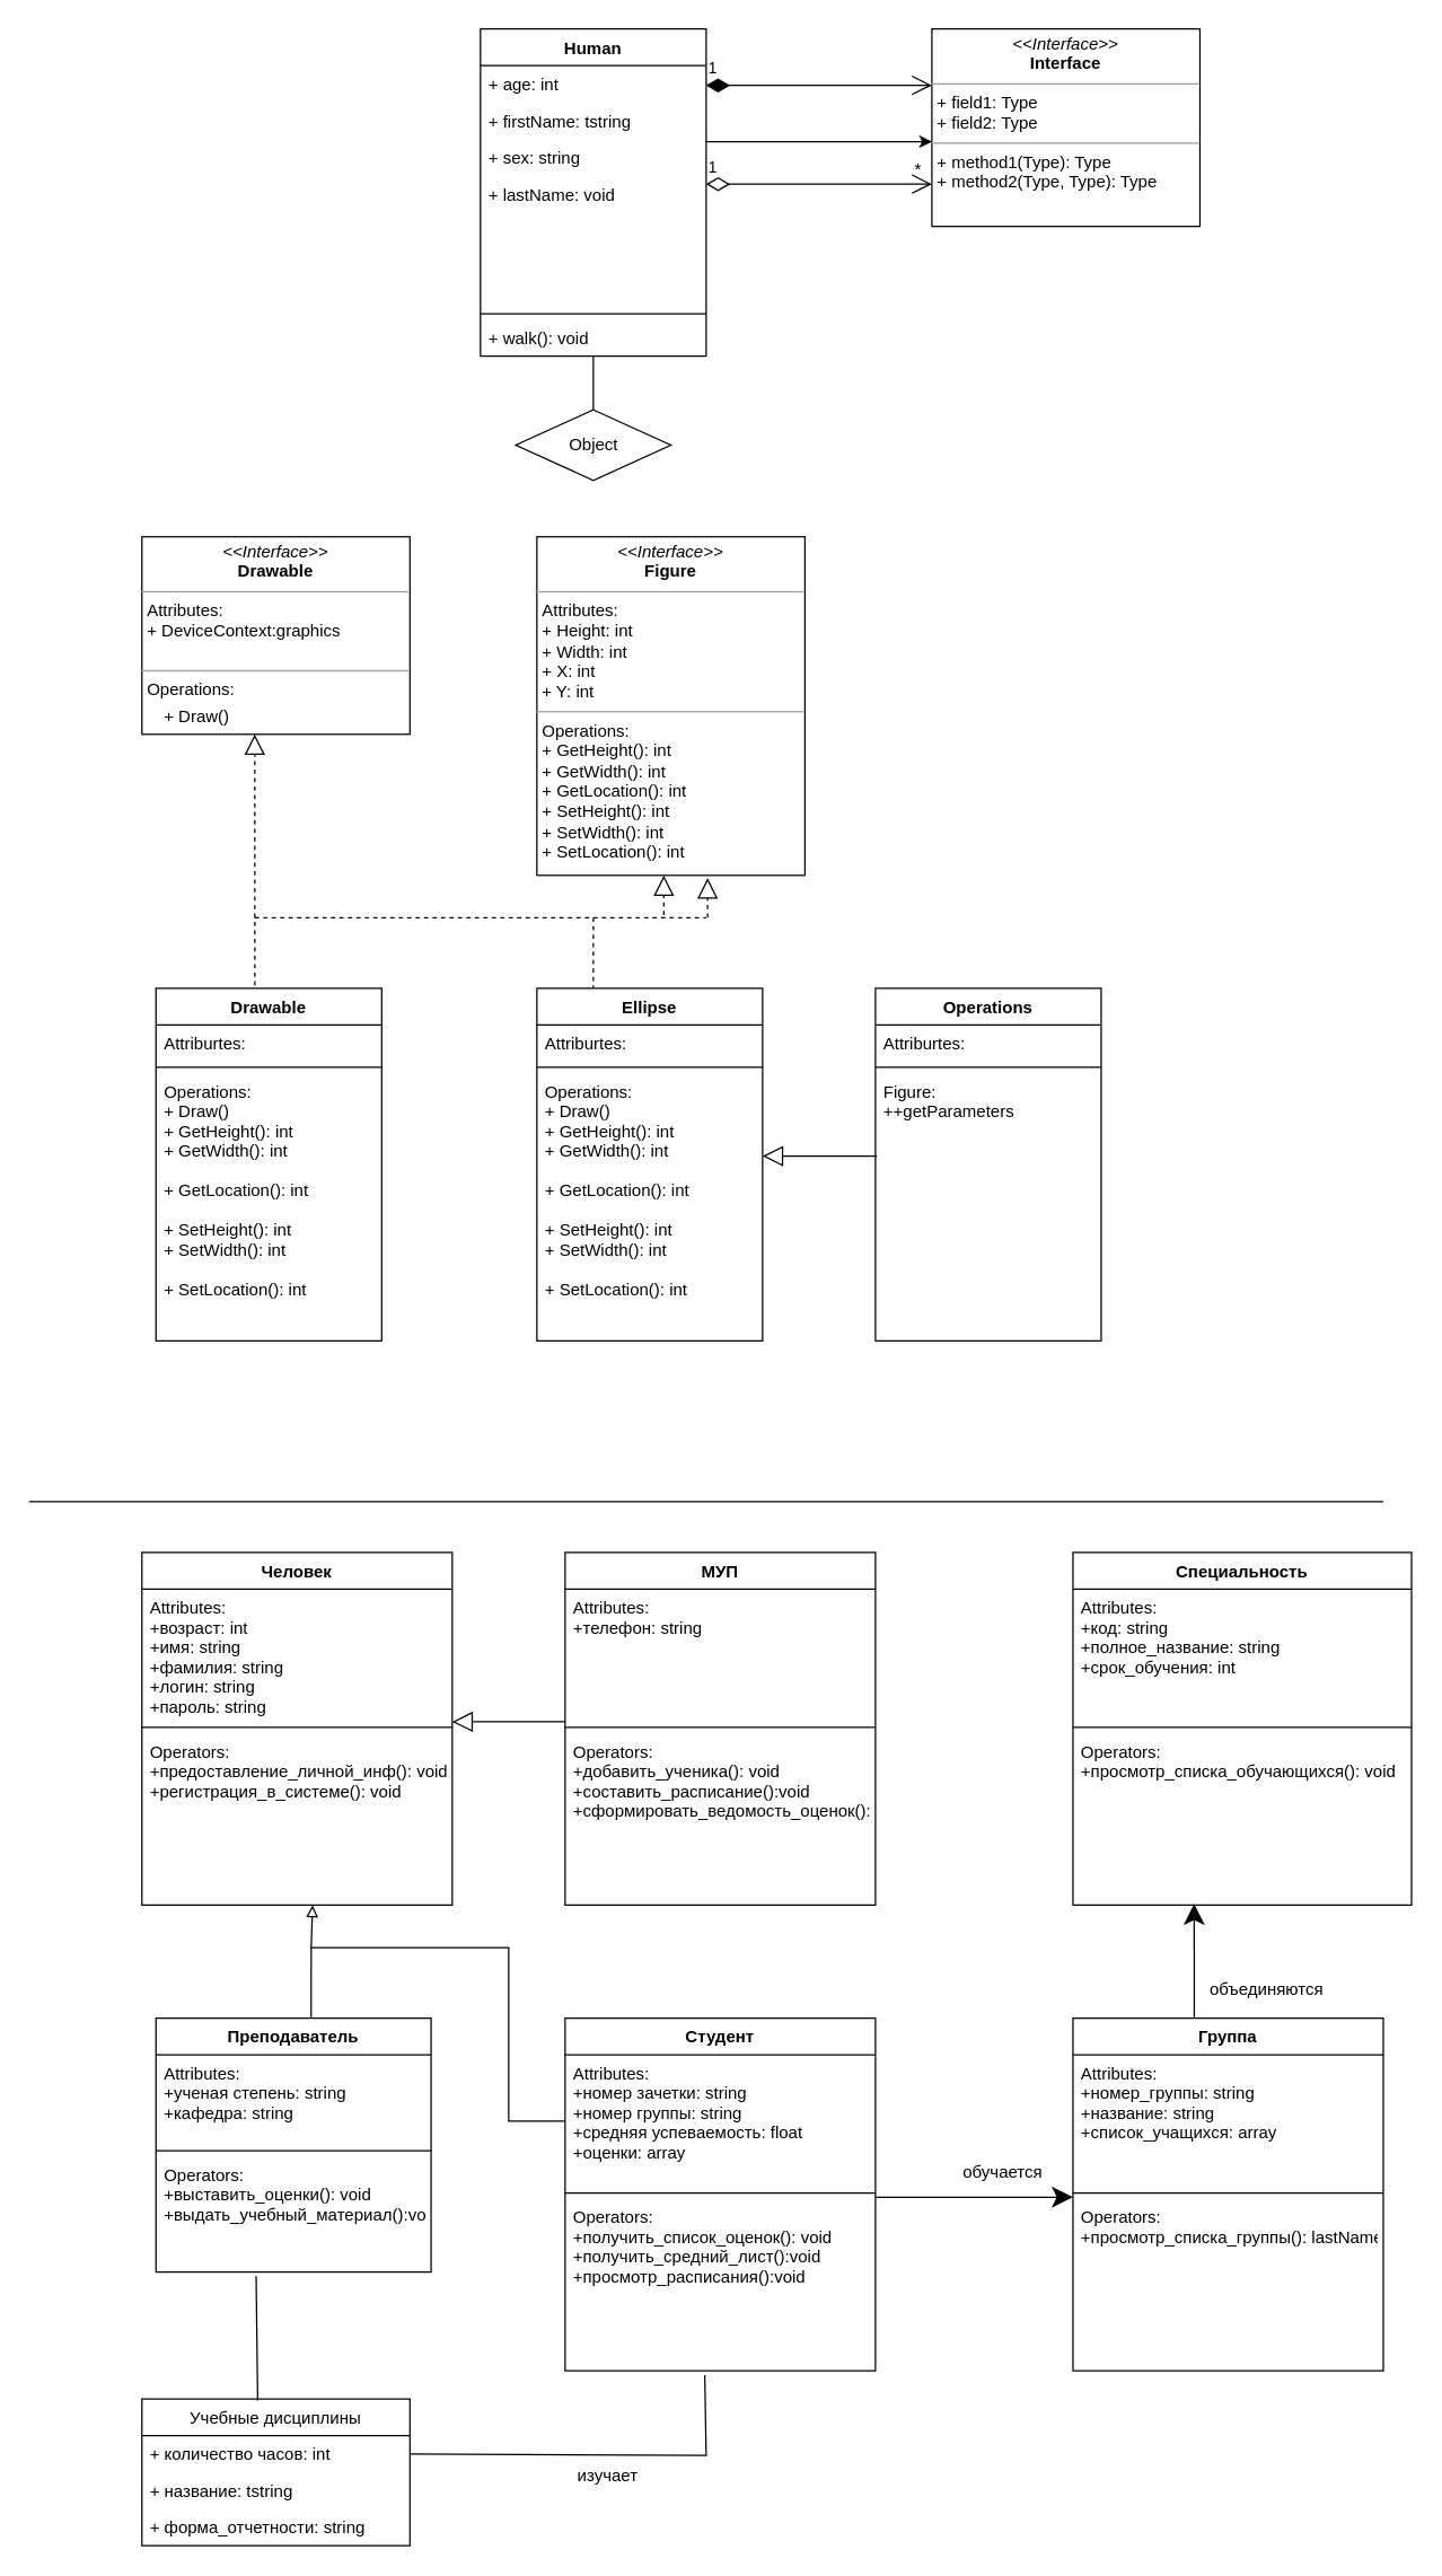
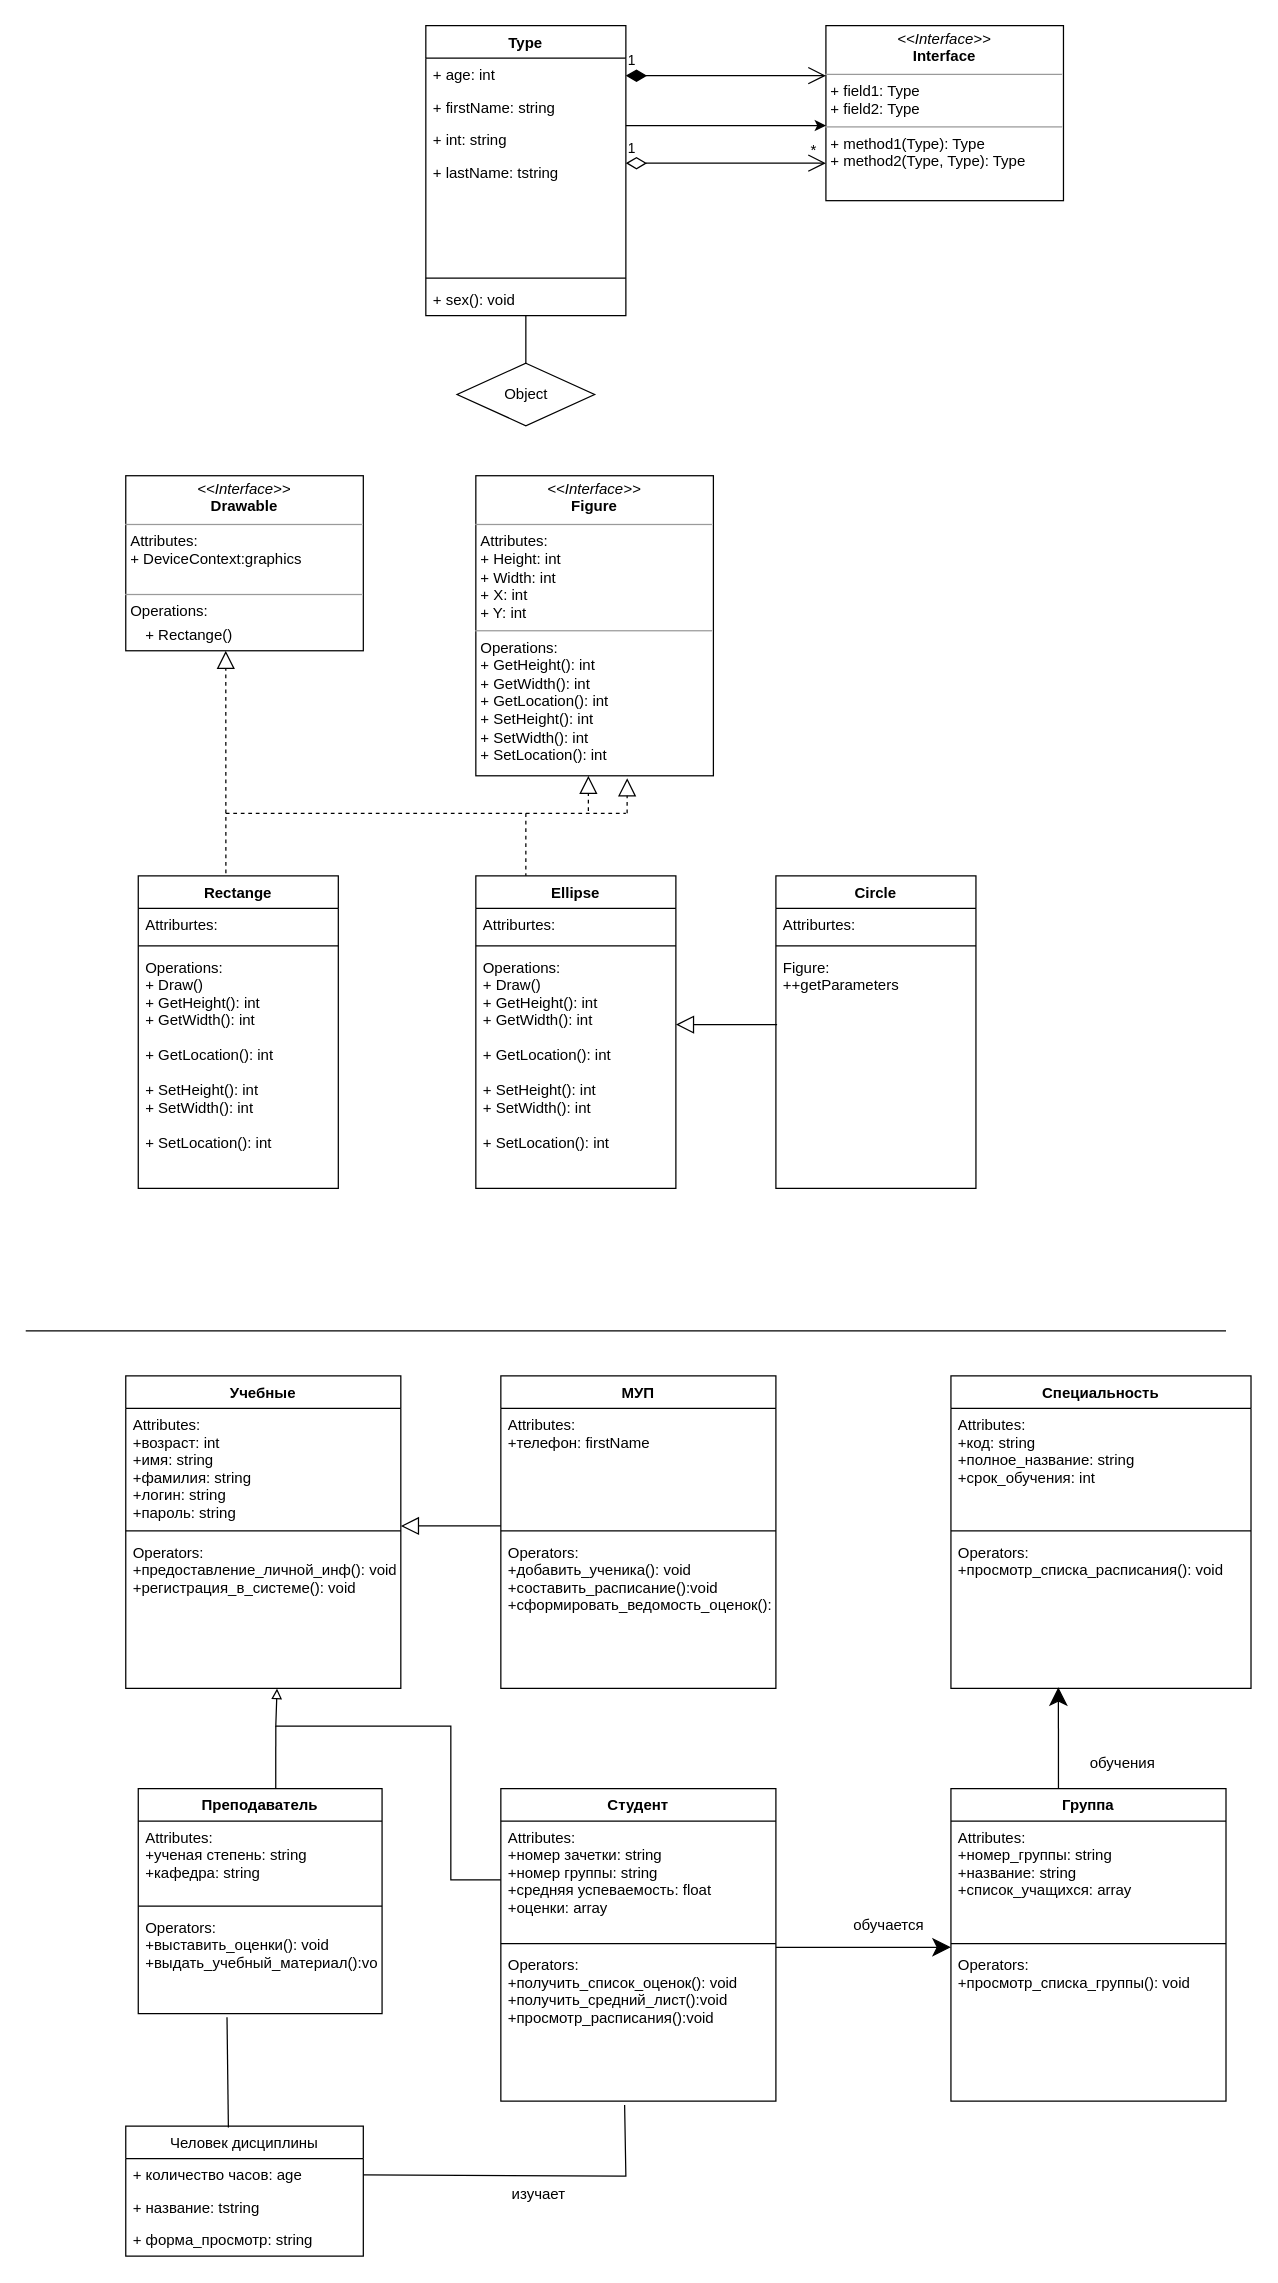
- <mxCell id="2" value="Human" style="swimlane;fontStyle=1;align=center;verticalAlign=top;childLayout=stackLayout;horizontal=1;startSize=26;horizontalStack=0;resizeParent=1;resizeParentMax=0;resizeLast=0;collapsible=1;marginBottom=0;" vertex="1" parent="1"><mxGeometry x="340" y="20" width="160" height="232" as="geometry"><mxRectangle x="330" y="230" width="80" height="30" as="alternateBounds" /></mxGeometry></mxCell>
+ <mxCell id="2" value="Type" style="swimlane;fontStyle=1;align=center;verticalAlign=top;childLayout=stackLayout;horizontal=1;startSize=26;horizontalStack=0;resizeParent=1;resizeParentMax=0;resizeLast=0;collapsible=1;marginBottom=0;" vertex="1" parent="1"><mxGeometry x="340" y="20" width="160" height="232" as="geometry"><mxRectangle x="330" y="230" width="80" height="30" as="alternateBounds" /></mxGeometry></mxCell>
- <mxCell id="4" value="+ firstName: tstring" style="text;strokeColor=none;fillColor=none;align=left;verticalAlign=top;spacingLeft=4;spacingRight=4;overflow=hidden;rotatable=0;points=[[0,0.5],[1,0.5]];portConstraint=eastwest;" vertex="1" parent="2"><mxGeometry y="52" width="160" height="26" as="geometry" /></mxCell>
+ <mxCell id="4" value="+ firstName: string" style="text;strokeColor=none;fillColor=none;align=left;verticalAlign=top;spacingLeft=4;spacingRight=4;overflow=hidden;rotatable=0;points=[[0,0.5],[1,0.5]];portConstraint=eastwest;" vertex="1" parent="2"><mxGeometry y="52" width="160" height="26" as="geometry" /></mxCell>
- <mxCell id="5" value="+ sex: string" style="text;strokeColor=none;fillColor=none;align=left;verticalAlign=top;spacingLeft=4;spacingRight=4;overflow=hidden;rotatable=0;points=[[0,0.5],[1,0.5]];portConstraint=eastwest;" vertex="1" parent="2"><mxGeometry y="78" width="160" height="26" as="geometry" /></mxCell>
+ <mxCell id="5" value="+ int: string" style="text;strokeColor=none;fillColor=none;align=left;verticalAlign=top;spacingLeft=4;spacingRight=4;overflow=hidden;rotatable=0;points=[[0,0.5],[1,0.5]];portConstraint=eastwest;" vertex="1" parent="2"><mxGeometry y="78" width="160" height="26" as="geometry" /></mxCell>
- <mxCell id="6" value="+ lastName: void" style="text;strokeColor=none;fillColor=none;align=left;verticalAlign=top;spacingLeft=4;spacingRight=4;overflow=hidden;rotatable=0;points=[[0,0.5],[1,0.5]];portConstraint=eastwest;" vertex="1" parent="2"><mxGeometry y="104" width="160" height="94" as="geometry" /></mxCell>
+ <mxCell id="6" value="+ lastName: tstring" style="text;strokeColor=none;fillColor=none;align=left;verticalAlign=top;spacingLeft=4;spacingRight=4;overflow=hidden;rotatable=0;points=[[0,0.5],[1,0.5]];portConstraint=eastwest;" vertex="1" parent="2"><mxGeometry y="104" width="160" height="94" as="geometry" /></mxCell>
- <mxCell id="8" value="+ walk(): void" style="text;strokeColor=none;fillColor=none;align=left;verticalAlign=top;spacingLeft=4;spacingRight=4;overflow=hidden;rotatable=0;points=[[0,0.5],[1,0.5]];portConstraint=eastwest;" vertex="1" parent="2"><mxGeometry y="206" width="160" height="26" as="geometry" /></mxCell>
+ <mxCell id="8" value="+ sex(): void" style="text;strokeColor=none;fillColor=none;align=left;verticalAlign=top;spacingLeft=4;spacingRight=4;overflow=hidden;rotatable=0;points=[[0,0.5],[1,0.5]];portConstraint=eastwest;" vertex="1" parent="2"><mxGeometry y="206" width="160" height="26" as="geometry" /></mxCell>
- <mxCell id="17" value="+ Draw()" style="text;strokeColor=none;fillColor=none;align=left;verticalAlign=top;spacingLeft=4;spacingRight=4;overflow=hidden;rotatable=0;points=[[0,0.5],[1,0.5]];portConstraint=eastwest;" vertex="1" parent="1"><mxGeometry x="110" y="494" width="100" height="26" as="geometry" /></mxCell>
+ <mxCell id="17" value="+ Rectange()" style="text;strokeColor=none;fillColor=none;align=left;verticalAlign=top;spacingLeft=4;spacingRight=4;overflow=hidden;rotatable=0;points=[[0,0.5],[1,0.5]];portConstraint=eastwest;" vertex="1" parent="1"><mxGeometry x="110" y="494" width="100" height="26" as="geometry" /></mxCell>
- <mxCell id="19" value="Drawable" style="swimlane;fontStyle=1;align=center;verticalAlign=top;childLayout=stackLayout;horizontal=1;startSize=26;horizontalStack=0;resizeParent=1;resizeParentMax=0;resizeLast=0;collapsible=1;marginBottom=0;" vertex="1" parent="1"><mxGeometry x="110" y="700" width="160" height="250" as="geometry" /></mxCell>
+ <mxCell id="19" value="Rectange" style="swimlane;fontStyle=1;align=center;verticalAlign=top;childLayout=stackLayout;horizontal=1;startSize=26;horizontalStack=0;resizeParent=1;resizeParentMax=0;resizeLast=0;collapsible=1;marginBottom=0;" vertex="1" parent="1"><mxGeometry x="110" y="700" width="160" height="250" as="geometry" /></mxCell>
- <mxCell id="27" value="Operations" style="swimlane;fontStyle=1;align=center;verticalAlign=top;childLayout=stackLayout;horizontal=1;startSize=26;horizontalStack=0;resizeParent=1;resizeParentMax=0;resizeLast=0;collapsible=1;marginBottom=0;" vertex="1" parent="1"><mxGeometry x="620" y="700" width="160" height="250" as="geometry" /></mxCell>
+ <mxCell id="27" value="Circle" style="swimlane;fontStyle=1;align=center;verticalAlign=top;childLayout=stackLayout;horizontal=1;startSize=26;horizontalStack=0;resizeParent=1;resizeParentMax=0;resizeLast=0;collapsible=1;marginBottom=0;" vertex="1" parent="1"><mxGeometry x="620" y="700" width="160" height="250" as="geometry" /></mxCell>
- <mxCell id="37" value="Человек" style="swimlane;fontStyle=1;align=center;verticalAlign=top;childLayout=stackLayout;horizontal=1;startSize=26;horizontalStack=0;resizeParent=1;resizeParentMax=0;resizeLast=0;collapsible=1;marginBottom=0;" vertex="1" parent="1"><mxGeometry x="100" y="1100" width="220" height="250" as="geometry" /></mxCell>
+ <mxCell id="37" value="Учебные" style="swimlane;fontStyle=1;align=center;verticalAlign=top;childLayout=stackLayout;horizontal=1;startSize=26;horizontalStack=0;resizeParent=1;resizeParentMax=0;resizeLast=0;collapsible=1;marginBottom=0;" vertex="1" parent="1"><mxGeometry x="100" y="1100" width="220" height="250" as="geometry" /></mxCell>
- <mxCell id="42" value="Attributes:&#10;+телефон: string&#10;" style="text;strokeColor=none;fillColor=none;align=left;verticalAlign=top;spacingLeft=4;spacingRight=4;overflow=hidden;rotatable=0;points=[[0,0.5],[1,0.5]];portConstraint=eastwest;" vertex="1" parent="41"><mxGeometry y="26" width="220" height="94" as="geometry" /></mxCell>
+ <mxCell id="42" value="Attributes:&#10;+телефон: firstName&#10;" style="text;strokeColor=none;fillColor=none;align=left;verticalAlign=top;spacingLeft=4;spacingRight=4;overflow=hidden;rotatable=0;points=[[0,0.5],[1,0.5]];portConstraint=eastwest;" vertex="1" parent="41"><mxGeometry y="26" width="220" height="94" as="geometry" /></mxCell>
- <mxCell id="67" value="Operators:&#10;+просмотр_списка_обучающихся(): void&#10;" style="text;strokeColor=none;fillColor=none;align=left;verticalAlign=top;spacingLeft=4;spacingRight=4;overflow=hidden;rotatable=0;points=[[0,0.5],[1,0.5]];portConstraint=eastwest;" vertex="1" parent="64"><mxGeometry y="128" width="240" height="122" as="geometry" /></mxCell>
+ <mxCell id="67" value="Operators:&#10;+просмотр_списка_расписания(): void&#10;" style="text;strokeColor=none;fillColor=none;align=left;verticalAlign=top;spacingLeft=4;spacingRight=4;overflow=hidden;rotatable=0;points=[[0,0.5],[1,0.5]];portConstraint=eastwest;" vertex="1" parent="64"><mxGeometry y="128" width="240" height="122" as="geometry" /></mxCell>
- <mxCell id="75" value="объединяются" style="text;html=1;align=center;verticalAlign=middle;resizable=0;points=[];autosize=1;strokeColor=none;fillColor=none;" vertex="1" parent="1"><mxGeometry x="847" y="1395" width="100" height="30" as="geometry" /></mxCell>
+ <mxCell id="75" value="обучения" style="text;html=1;align=center;verticalAlign=middle;resizable=0;points=[];autosize=1;strokeColor=none;fillColor=none;" vertex="1" parent="1"><mxGeometry x="847" y="1395" width="100" height="30" as="geometry" /></mxCell>
- <mxCell id="71" value="Operators:&#10;+просмотр_списка_группы(): lastName&#10;" style="text;strokeColor=none;fillColor=none;align=left;verticalAlign=top;spacingLeft=4;spacingRight=4;overflow=hidden;rotatable=0;points=[[0,0.5],[1,0.5]];portConstraint=eastwest;" vertex="1" parent="68"><mxGeometry y="128" width="220" height="122" as="geometry" /></mxCell>
+ <mxCell id="71" value="Operators:&#10;+просмотр_списка_группы(): void&#10;" style="text;strokeColor=none;fillColor=none;align=left;verticalAlign=top;spacingLeft=4;spacingRight=4;overflow=hidden;rotatable=0;points=[[0,0.5],[1,0.5]];portConstraint=eastwest;" vertex="1" parent="68"><mxGeometry y="128" width="220" height="122" as="geometry" /></mxCell>
- <mxCell id="57" value="Учебные дисциплины" style="swimlane;fontStyle=0;childLayout=stackLayout;horizontal=1;startSize=26;fillColor=none;horizontalStack=0;resizeParent=1;resizeParentMax=0;resizeLast=0;collapsible=1;marginBottom=0;" vertex="1" parent="1"><mxGeometry x="100" y="1700" width="190" height="104" as="geometry" /></mxCell>
+ <mxCell id="57" value="Человек дисциплины" style="swimlane;fontStyle=0;childLayout=stackLayout;horizontal=1;startSize=26;fillColor=none;horizontalStack=0;resizeParent=1;resizeParentMax=0;resizeLast=0;collapsible=1;marginBottom=0;" vertex="1" parent="1"><mxGeometry x="100" y="1700" width="190" height="104" as="geometry" /></mxCell>
- <mxCell id="58" value="+ количество часов: int" style="text;strokeColor=none;fillColor=none;align=left;verticalAlign=top;spacingLeft=4;spacingRight=4;overflow=hidden;rotatable=0;points=[[0,0.5],[1,0.5]];portConstraint=eastwest;" vertex="1" parent="57"><mxGeometry y="26" width="190" height="26" as="geometry" /></mxCell>
+ <mxCell id="58" value="+ количество часов: age" style="text;strokeColor=none;fillColor=none;align=left;verticalAlign=top;spacingLeft=4;spacingRight=4;overflow=hidden;rotatable=0;points=[[0,0.5],[1,0.5]];portConstraint=eastwest;" vertex="1" parent="57"><mxGeometry y="26" width="190" height="26" as="geometry" /></mxCell>
- <mxCell id="60" value="+ форма_отчетности: string" style="text;strokeColor=none;fillColor=none;align=left;verticalAlign=top;spacingLeft=4;spacingRight=4;overflow=hidden;rotatable=0;points=[[0,0.5],[1,0.5]];portConstraint=eastwest;" vertex="1" parent="57"><mxGeometry y="78" width="190" height="26" as="geometry" /></mxCell>
+ <mxCell id="60" value="+ форма_просмотр: string" style="text;strokeColor=none;fillColor=none;align=left;verticalAlign=top;spacingLeft=4;spacingRight=4;overflow=hidden;rotatable=0;points=[[0,0.5],[1,0.5]];portConstraint=eastwest;" vertex="1" parent="57"><mxGeometry y="78" width="190" height="26" as="geometry" /></mxCell>
